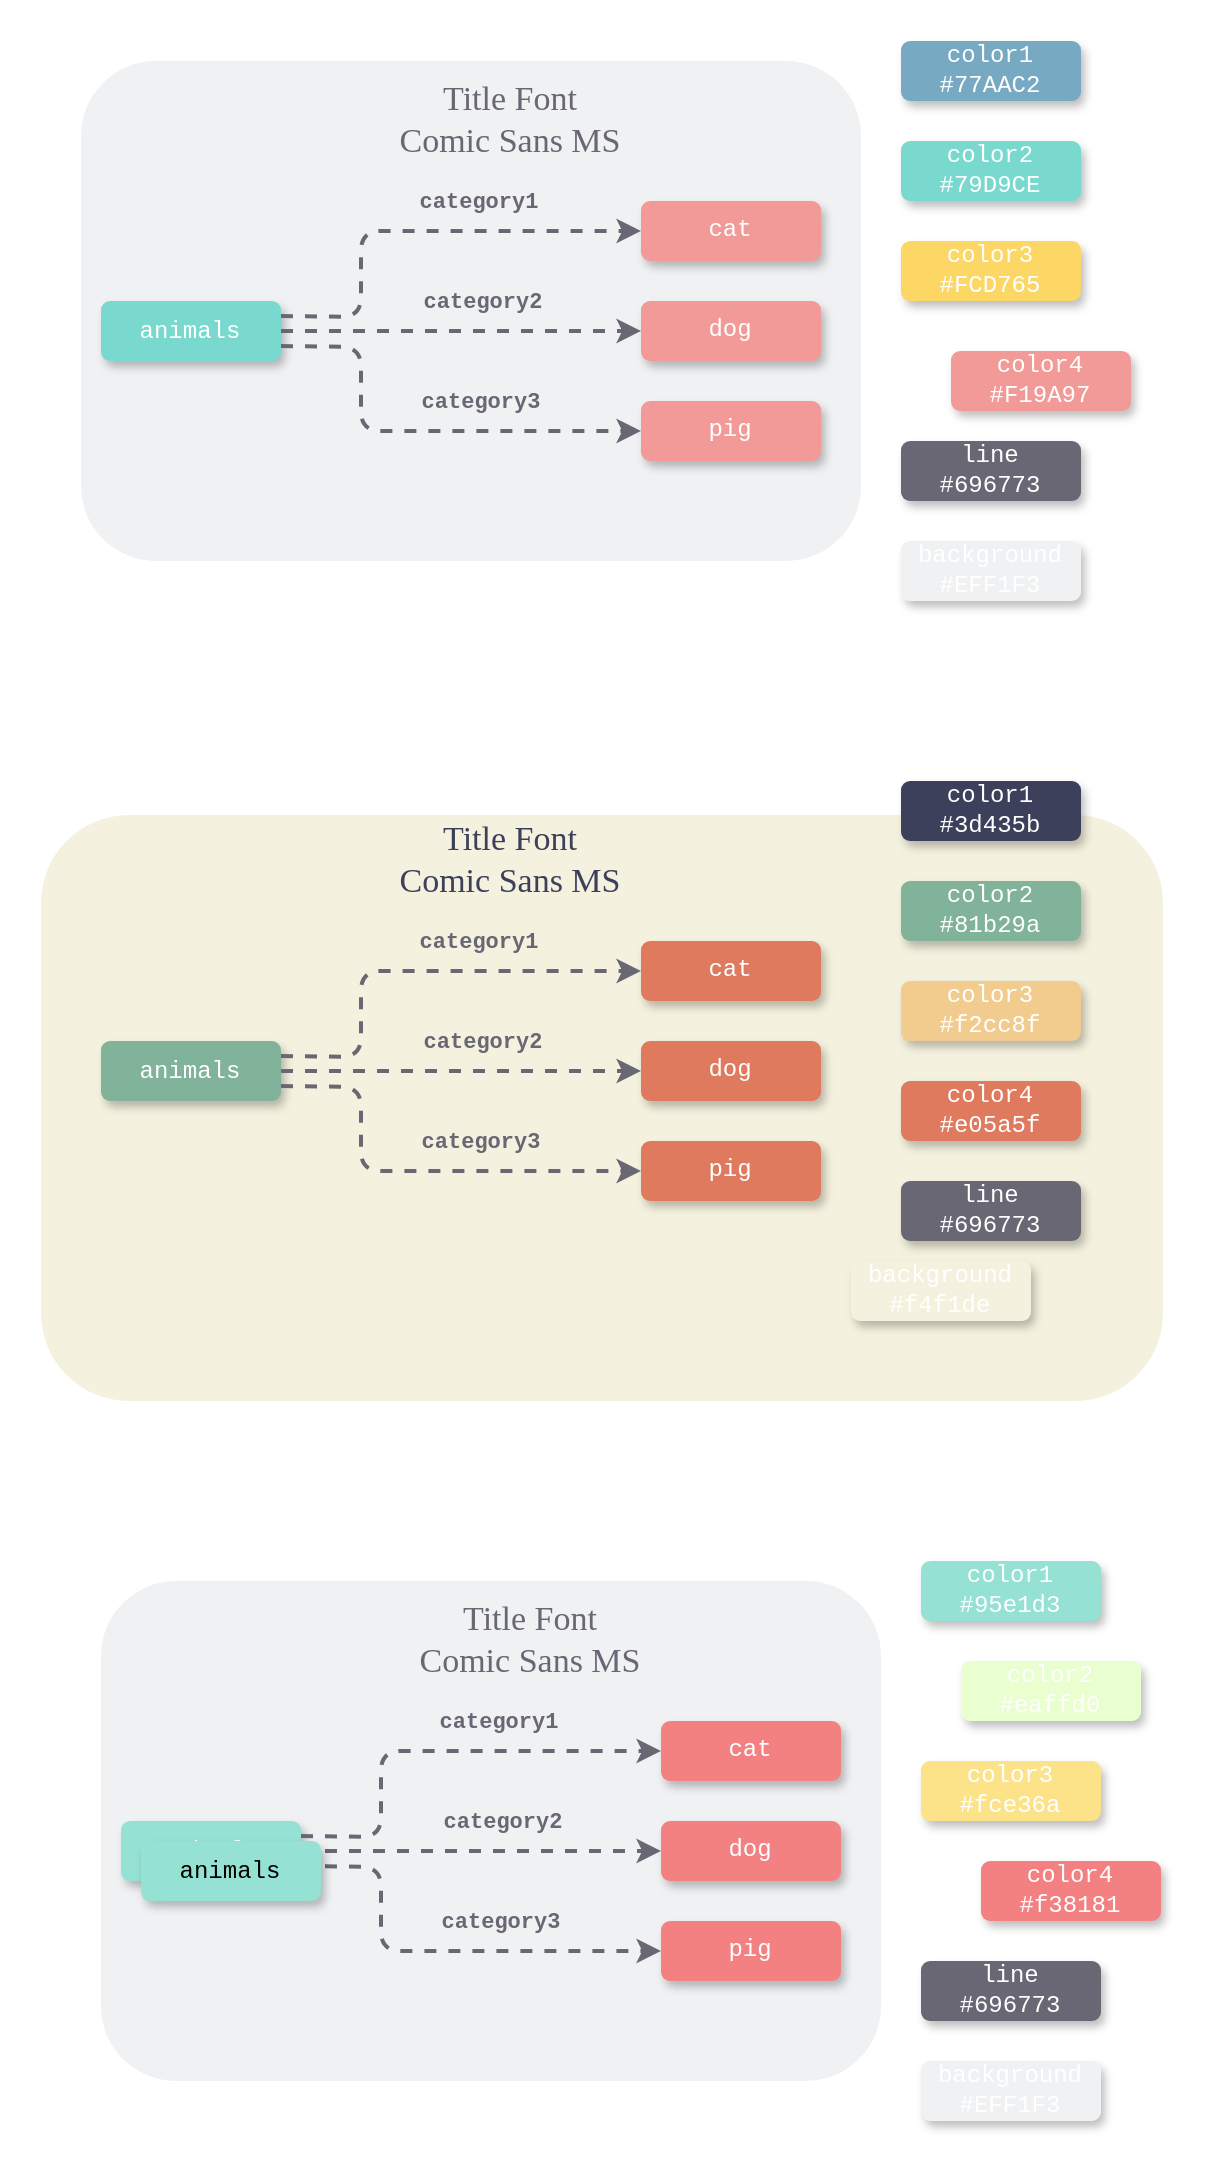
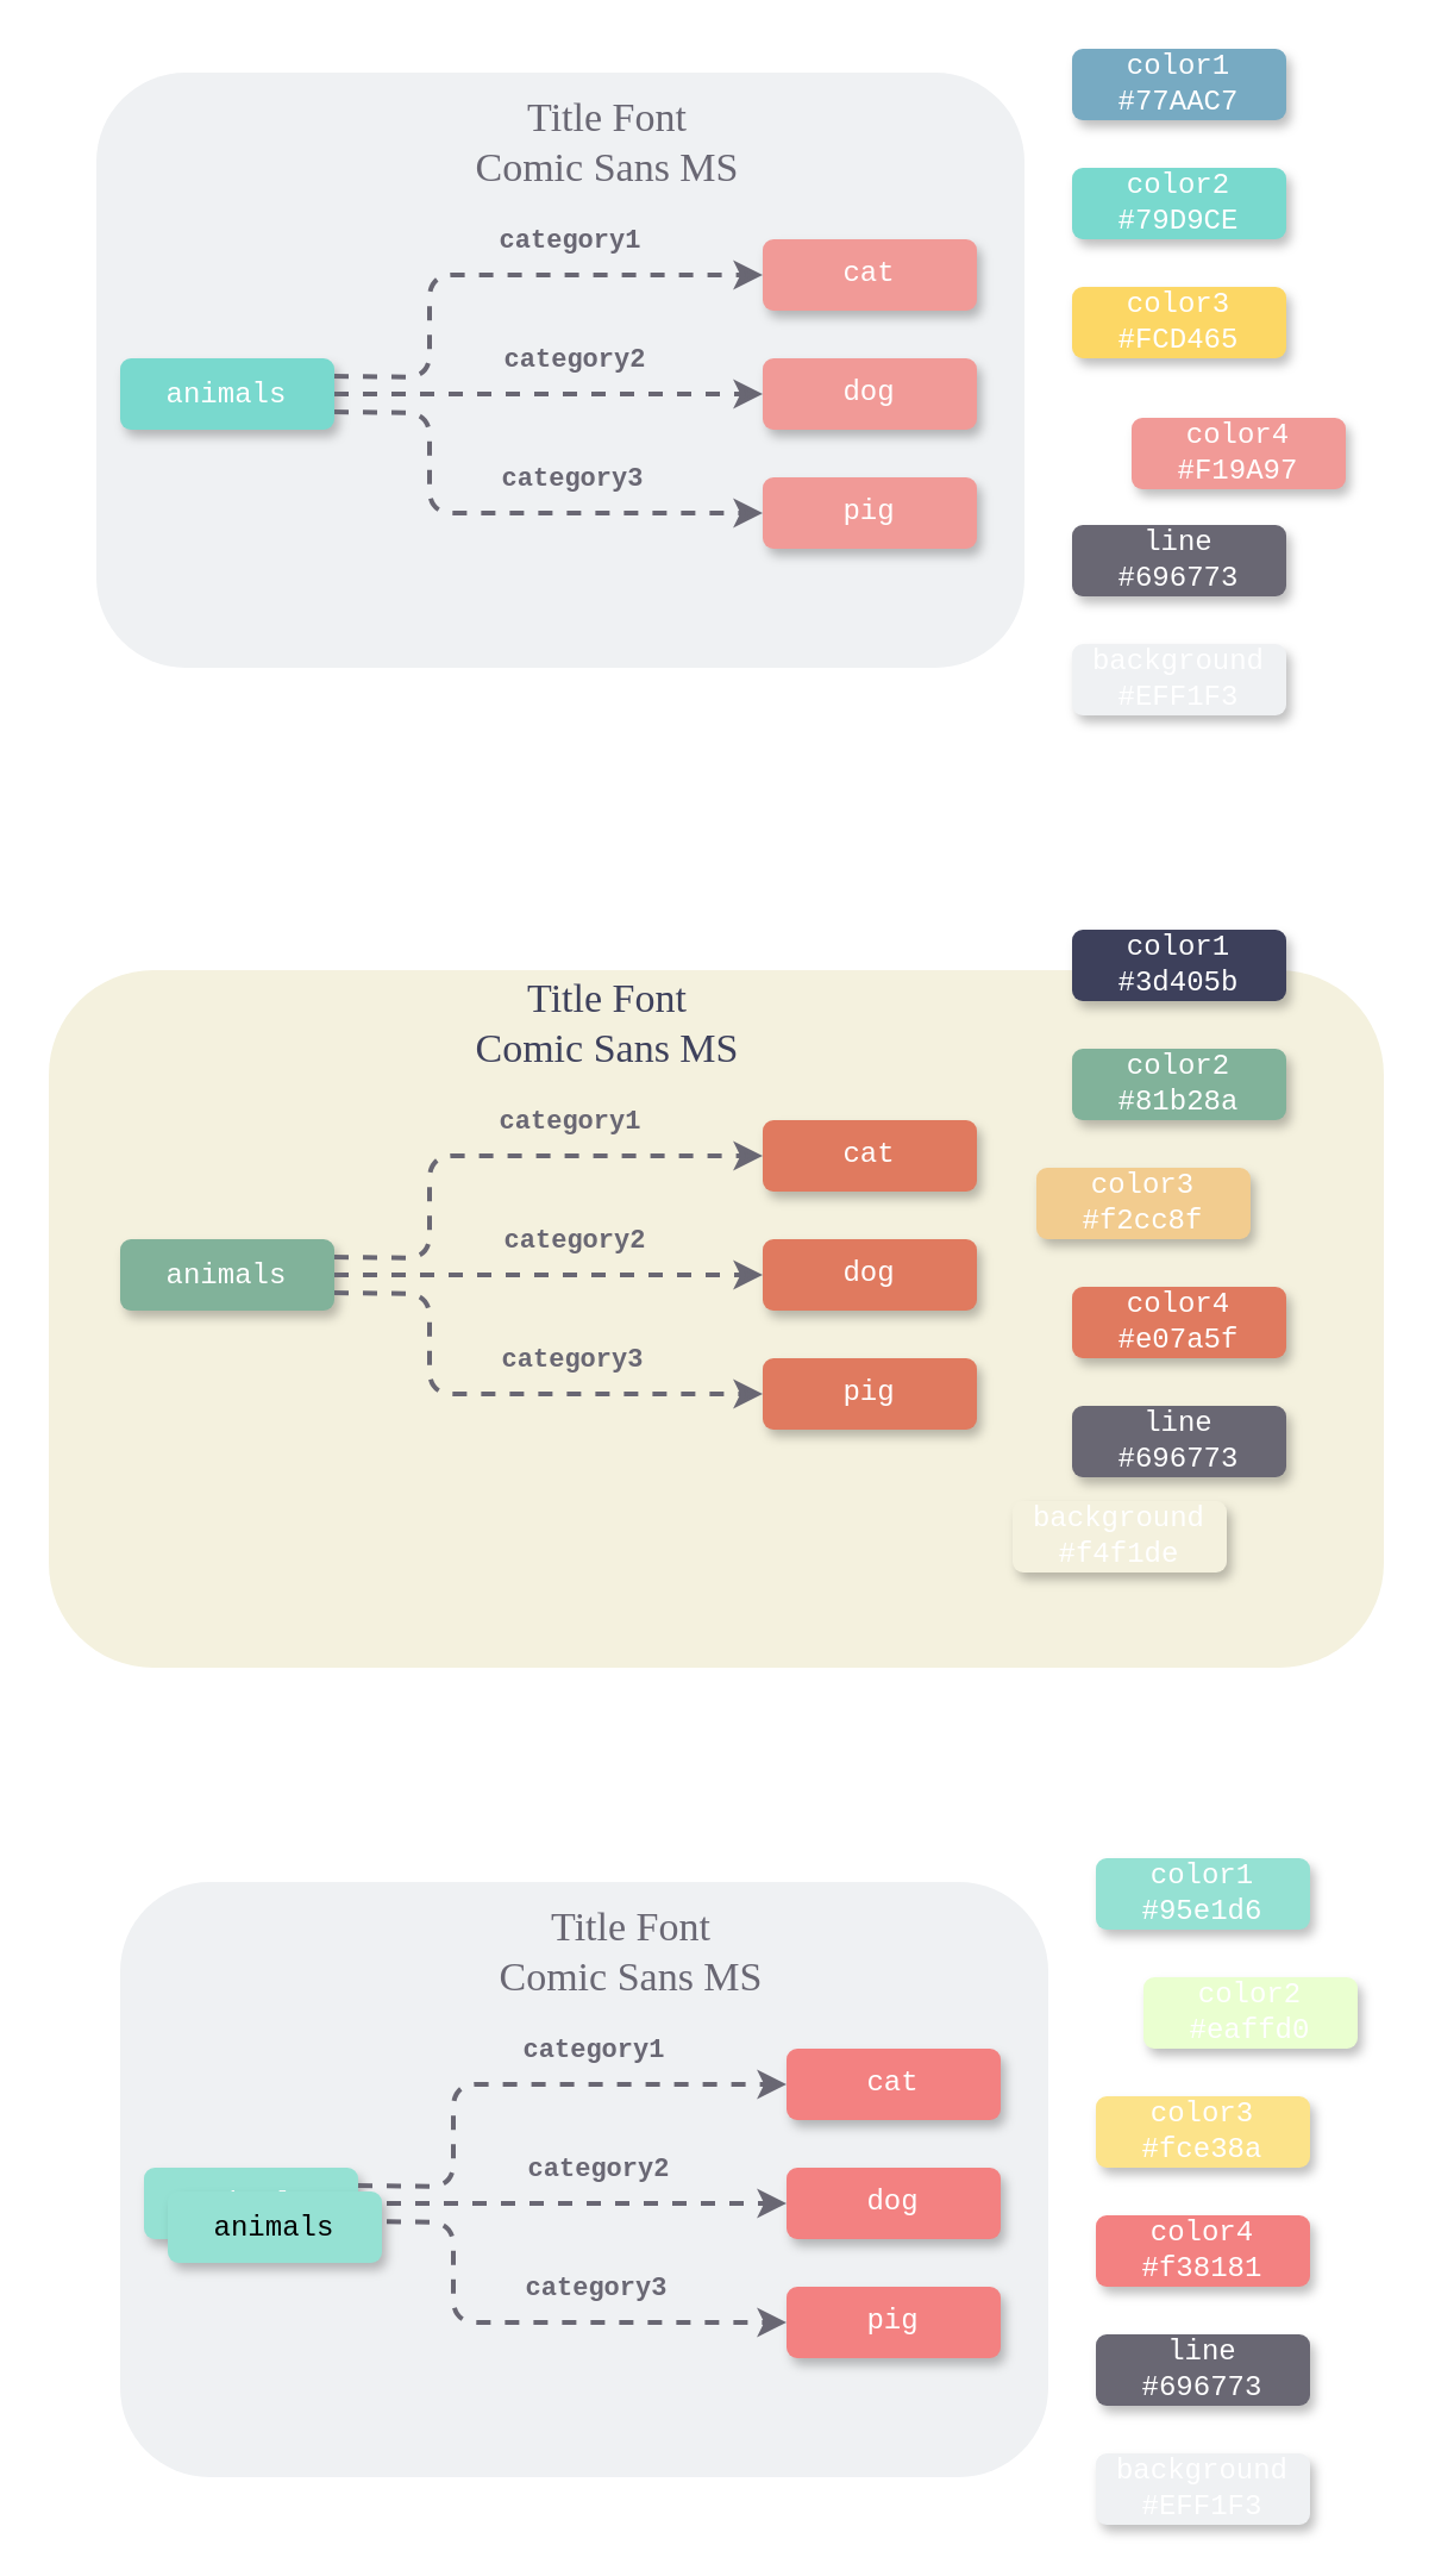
- <mxCell id="13" value="color1&lt;br&gt;#77AAC2" style="rounded=1;whiteSpace=wrap;html=1;fillColor=#77aac2;strokeColor=none;shadow=1;glass=0;comic=0;gradientColor=none;fontFamily=Courier New;fontColor=#FFFFFF;" parent="1" vertex="1"><mxGeometry x="450" y="20" width="90" height="30" as="geometry" /></mxCell>
+ <mxCell id="13" value="color1&lt;br&gt;#77AAC7" style="rounded=1;whiteSpace=wrap;html=1;fillColor=#77aac2;strokeColor=none;shadow=1;glass=0;comic=0;gradientColor=none;fontFamily=Courier New;fontColor=#FFFFFF;" parent="1" vertex="1"><mxGeometry x="450" y="20" width="90" height="30" as="geometry" /></mxCell>
- <mxCell id="15" value="color3&lt;br&gt;#FCD765" style="rounded=1;whiteSpace=wrap;html=1;fillColor=#fcd765;strokeColor=none;shadow=1;glass=0;comic=0;gradientColor=none;fontFamily=Courier New;fontColor=#FFFFFF;" parent="1" vertex="1"><mxGeometry x="450" y="120" width="90" height="30" as="geometry" /></mxCell>
+ <mxCell id="15" value="color3&lt;br&gt;#FCD465" style="rounded=1;whiteSpace=wrap;html=1;fillColor=#fcd765;strokeColor=none;shadow=1;glass=0;comic=0;gradientColor=none;fontFamily=Courier New;fontColor=#FFFFFF;" parent="1" vertex="1"><mxGeometry x="450" y="120" width="90" height="30" as="geometry" /></mxCell>
- <mxCell id="31" value="color1&lt;br&gt;#3d435b" style="rounded=1;whiteSpace=wrap;html=1;strokeColor=none;shadow=1;glass=0;comic=0;gradientColor=none;fontFamily=Courier New;fontColor=#FFFFFF;fillColor=#3d405b;" parent="1" vertex="1"><mxGeometry x="450" y="390" width="90" height="30" as="geometry" /></mxCell>
+ <mxCell id="31" value="color1&lt;br&gt;#3d405b" style="rounded=1;whiteSpace=wrap;html=1;strokeColor=none;shadow=1;glass=0;comic=0;gradientColor=none;fontFamily=Courier New;fontColor=#FFFFFF;fillColor=#3d405b;" parent="1" vertex="1"><mxGeometry x="450" y="390" width="90" height="30" as="geometry" /></mxCell>
- <mxCell id="32" value="color2&lt;br&gt;#81b29a" style="rounded=1;whiteSpace=wrap;html=1;strokeColor=none;shadow=1;glass=0;comic=0;gradientColor=none;fontFamily=Courier New;fontColor=#FFFFFF;fillColor=#81b29a;" parent="1" vertex="1"><mxGeometry x="450" y="440" width="90" height="30" as="geometry" /></mxCell>
+ <mxCell id="32" value="color2&lt;br&gt;#81b28a" style="rounded=1;whiteSpace=wrap;html=1;strokeColor=none;shadow=1;glass=0;comic=0;gradientColor=none;fontFamily=Courier New;fontColor=#FFFFFF;fillColor=#81b29a;" parent="1" vertex="1"><mxGeometry x="450" y="440" width="90" height="30" as="geometry" /></mxCell>
- <mxCell id="33" value="color3&lt;br&gt;#f2cc8f" style="rounded=1;whiteSpace=wrap;html=1;strokeColor=none;shadow=1;glass=0;comic=0;gradientColor=none;fontFamily=Courier New;fontColor=#FFFFFF;fillColor=#f2cc8f;" parent="1" vertex="1"><mxGeometry x="450" y="490" width="90" height="30" as="geometry" /></mxCell>
+ <mxCell id="33" value="color3&lt;br&gt;#f2cc8f" style="rounded=1;whiteSpace=wrap;html=1;strokeColor=none;shadow=1;glass=0;comic=0;gradientColor=none;fontFamily=Courier New;fontColor=#FFFFFF;fillColor=#f2cc8f;" parent="1" vertex="1"><mxGeometry x="435" y="490" width="90" height="30" as="geometry" /></mxCell>
- <mxCell id="35" value="color4&lt;br&gt;#e05a5f" style="rounded=1;whiteSpace=wrap;html=1;strokeColor=none;shadow=1;glass=0;comic=0;gradientColor=none;fontFamily=Courier New;fontColor=#FFFFFF;fillColor=#e07a5f;" parent="1" vertex="1"><mxGeometry x="450" y="540" width="90" height="30" as="geometry" /></mxCell>
+ <mxCell id="35" value="color4&lt;br&gt;#e07a5f" style="rounded=1;whiteSpace=wrap;html=1;strokeColor=none;shadow=1;glass=0;comic=0;gradientColor=none;fontFamily=Courier New;fontColor=#FFFFFF;fillColor=#e07a5f;" parent="1" vertex="1"><mxGeometry x="450" y="540" width="90" height="30" as="geometry" /></mxCell>
- <mxCell id="49" value="color1&lt;br&gt;#95e1d3" style="rounded=1;whiteSpace=wrap;html=1;strokeColor=none;shadow=1;glass=0;comic=0;gradientColor=none;fontFamily=Courier New;fontColor=#FFFFFF;fillColor=#95e1d3;" parent="1" vertex="1"><mxGeometry x="460" y="780" width="90" height="30" as="geometry" /></mxCell>
+ <mxCell id="49" value="color1&lt;br&gt;#95e1d6" style="rounded=1;whiteSpace=wrap;html=1;strokeColor=none;shadow=1;glass=0;comic=0;gradientColor=none;fontFamily=Courier New;fontColor=#FFFFFF;fillColor=#95e1d3;" parent="1" vertex="1"><mxGeometry x="460" y="780" width="90" height="30" as="geometry" /></mxCell>
- <mxCell id="51" value="color3&lt;br&gt;#fce36a" style="rounded=1;whiteSpace=wrap;html=1;strokeColor=none;shadow=1;glass=0;comic=0;gradientColor=none;fontFamily=Courier New;fontColor=#FFFFFF;fillColor=#fce38a;" parent="1" vertex="1"><mxGeometry x="460" y="880" width="90" height="30" as="geometry" /></mxCell>
+ <mxCell id="51" value="color3&lt;br&gt;#fce38a" style="rounded=1;whiteSpace=wrap;html=1;strokeColor=none;shadow=1;glass=0;comic=0;gradientColor=none;fontFamily=Courier New;fontColor=#FFFFFF;fillColor=#fce38a;" parent="1" vertex="1"><mxGeometry x="460" y="880" width="90" height="30" as="geometry" /></mxCell>
- <mxCell id="53" value="color4&lt;br&gt;#f38181" style="rounded=1;whiteSpace=wrap;html=1;strokeColor=none;shadow=1;glass=0;comic=0;gradientColor=none;fontFamily=Courier New;fontColor=#FFFFFF;fillColor=#f38181;" parent="1" vertex="1"><mxGeometry x="490" y="930" width="90" height="30" as="geometry" /></mxCell>
+ <mxCell id="53" value="color4&lt;br&gt;#f38181" style="rounded=1;whiteSpace=wrap;html=1;strokeColor=none;shadow=1;glass=0;comic=0;gradientColor=none;fontFamily=Courier New;fontColor=#FFFFFF;fillColor=#f38181;" parent="1" vertex="1"><mxGeometry x="460" y="930" width="90" height="30" as="geometry" /></mxCell>
